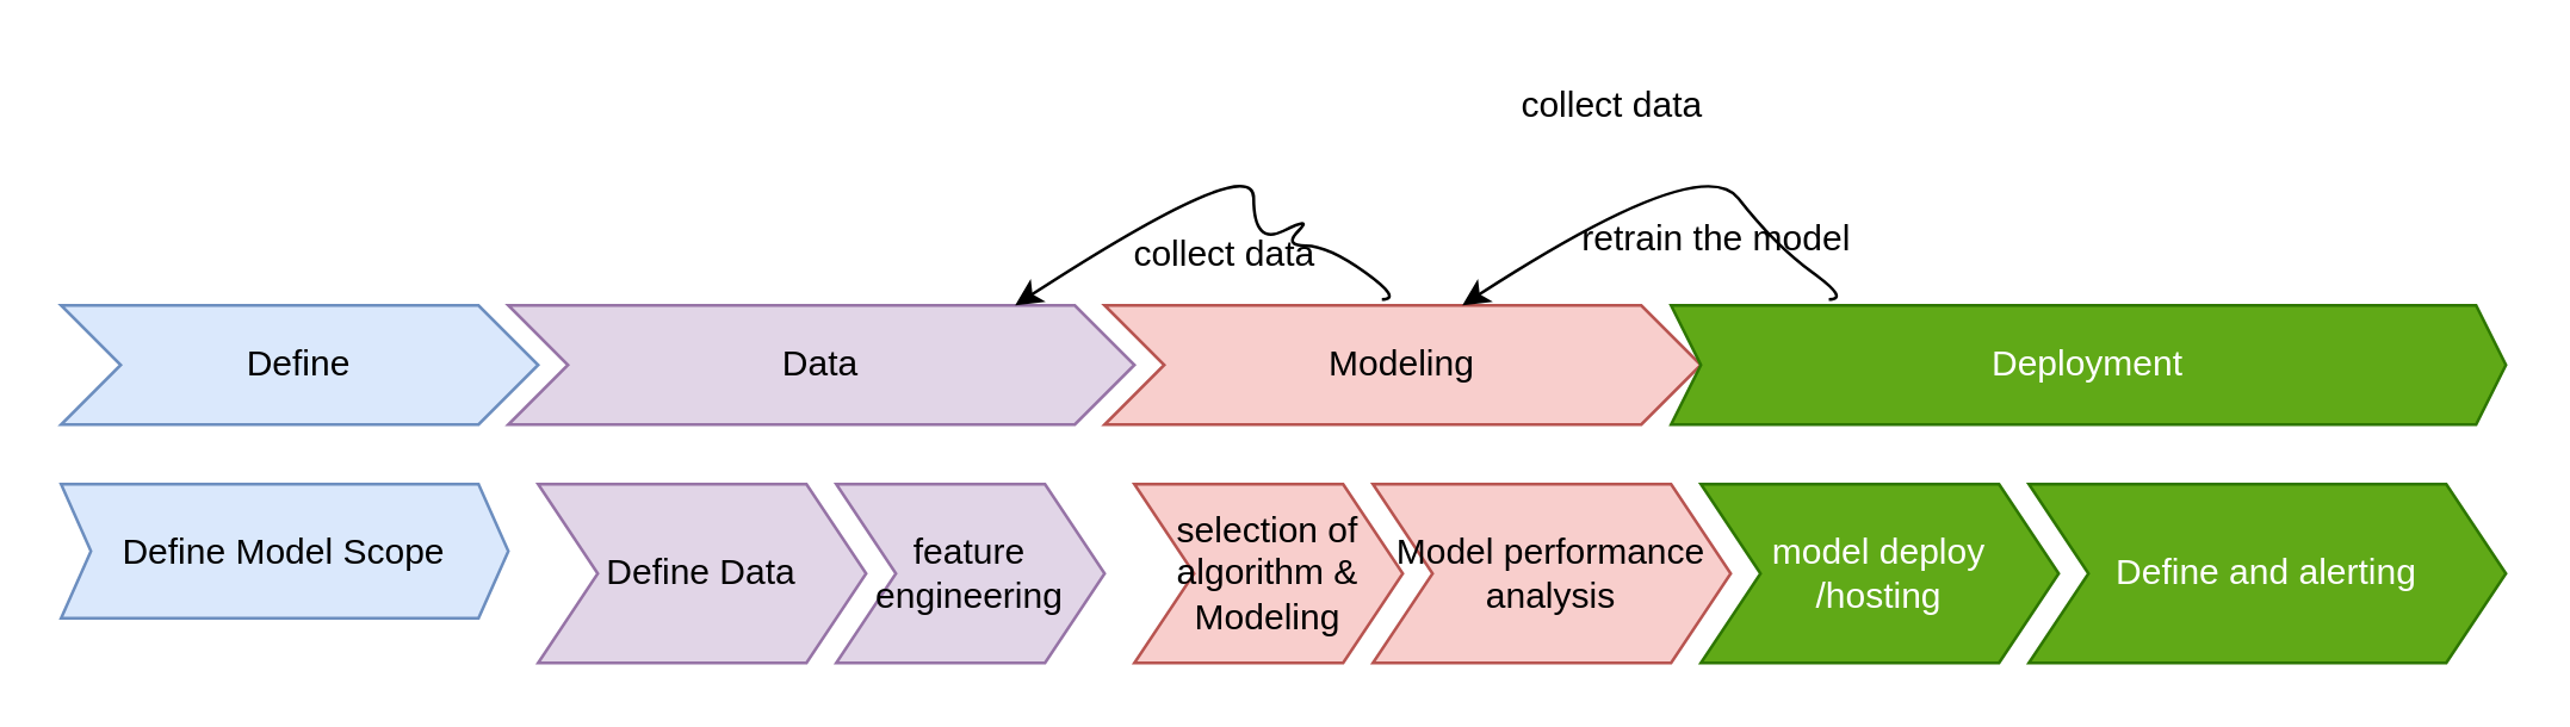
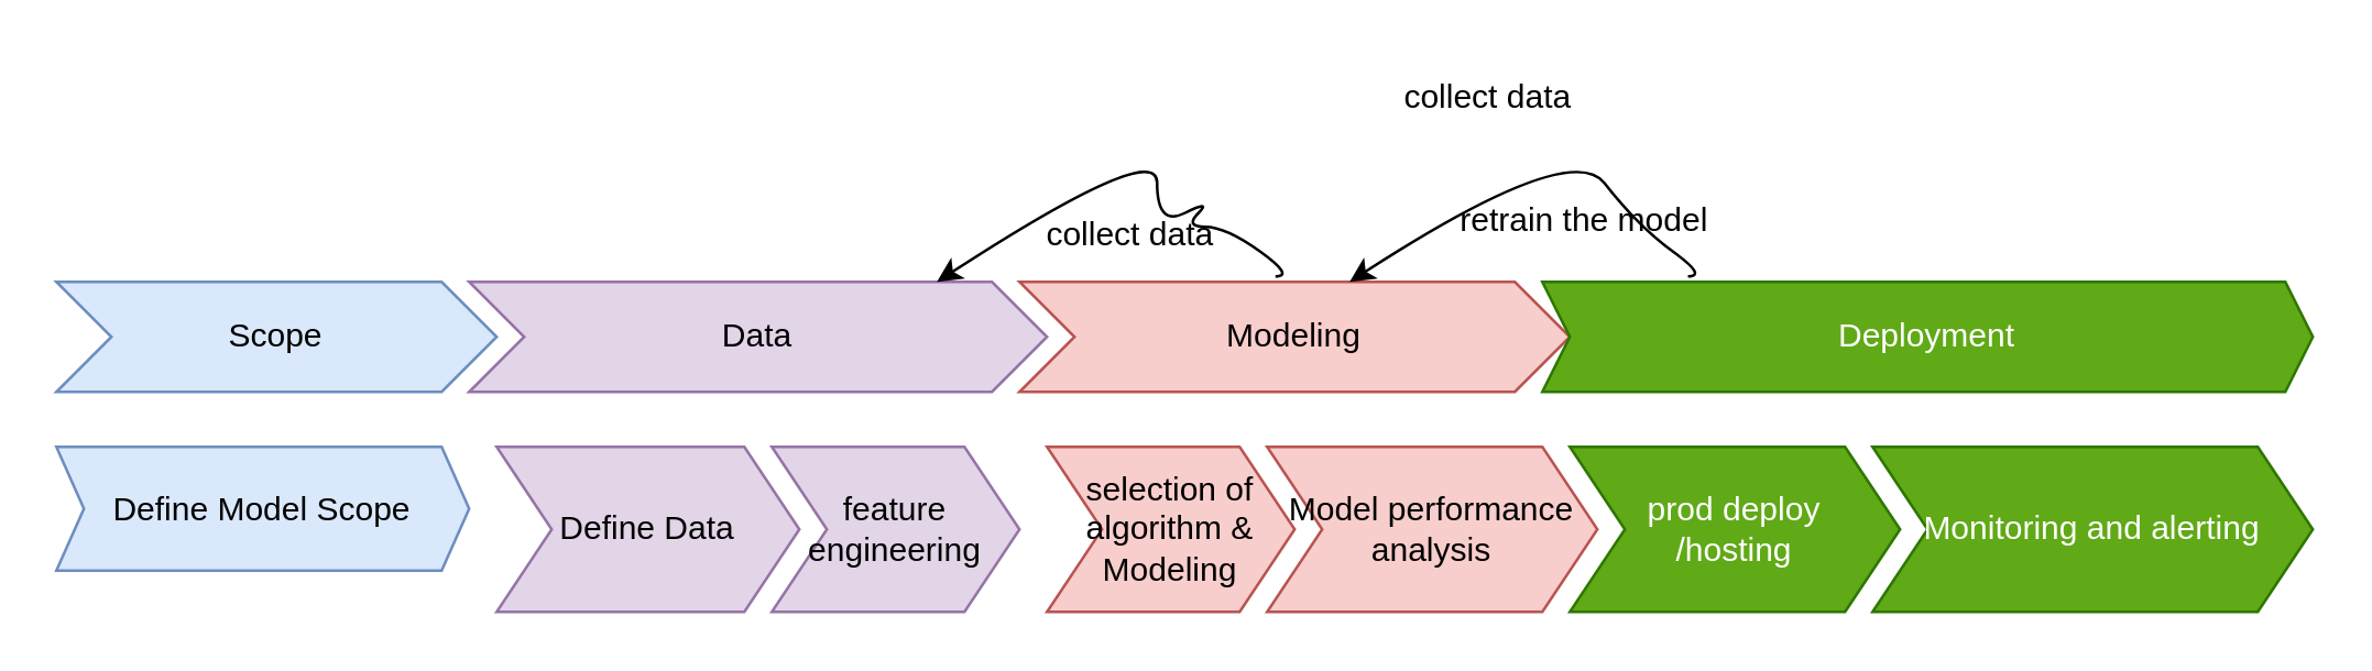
- <mxCell id="2" value="Define" style="shape=step;perimeter=stepPerimeter;whiteSpace=wrap;html=1;fixedSize=1;fillColor=#dae8fc;strokeColor=#6c8ebf;" vertex="1" parent="1"><mxGeometry x="20" y="102" width="160" height="40" as="geometry" /></mxCell>
+ <mxCell id="2" value="Scope" style="shape=step;perimeter=stepPerimeter;whiteSpace=wrap;html=1;fixedSize=1;fillColor=#dae8fc;strokeColor=#6c8ebf;" vertex="1" parent="1"><mxGeometry x="20" y="102" width="160" height="40" as="geometry" /></mxCell>
- <mxCell id="11" value="model deploy&lt;div&gt;/hosting&lt;/div&gt;" style="shape=step;perimeter=stepPerimeter;whiteSpace=wrap;html=1;fixedSize=1;size=20;fillColor=#60a917;fontColor=#ffffff;strokeColor=#2D7600;" vertex="1" parent="1"><mxGeometry x="570" y="162" width="120" height="60" as="geometry" /></mxCell>
+ <mxCell id="11" value="prod deploy&lt;div&gt;/hosting&lt;/div&gt;" style="shape=step;perimeter=stepPerimeter;whiteSpace=wrap;html=1;fixedSize=1;size=20;fillColor=#60a917;fontColor=#ffffff;strokeColor=#2D7600;" vertex="1" parent="1"><mxGeometry x="570" y="162" width="120" height="60" as="geometry" /></mxCell>
- <mxCell id="12" value="Define and alerting" style="shape=step;perimeter=stepPerimeter;whiteSpace=wrap;html=1;fixedSize=1;size=20;fillColor=#60a917;fontColor=#ffffff;strokeColor=#2D7600;" vertex="1" parent="1"><mxGeometry x="680" y="162" width="160" height="60" as="geometry" /></mxCell>
+ <mxCell id="12" value="Monitoring and alerting" style="shape=step;perimeter=stepPerimeter;whiteSpace=wrap;html=1;fixedSize=1;size=20;fillColor=#60a917;fontColor=#ffffff;strokeColor=#2D7600;" vertex="1" parent="1"><mxGeometry x="680" y="162" width="160" height="60" as="geometry" /></mxCell>
